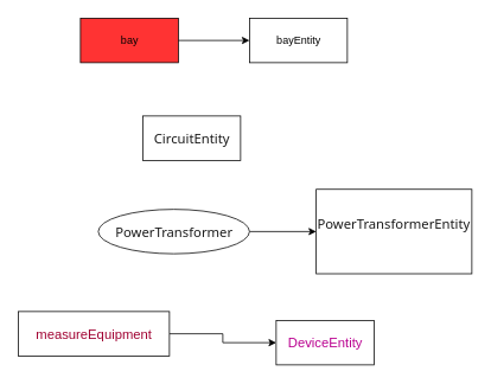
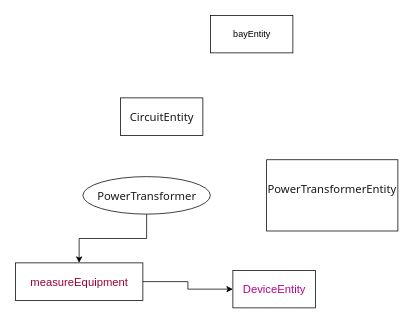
- <mxCell id="3" value="bay" style="html=1;fillColor=#FF3333;" vertex="1" parent="1"><mxGeometry x="90" y="20" width="110" height="50" as="geometry" /></mxCell>
- <mxCell id="2" value="" style="edgeStyle=orthogonalEdgeStyle;rounded=0;orthogonalLoop=1;jettySize=auto;html=1;" edge="1" parent="1" source="3" target="4"><mxGeometry relative="1" as="geometry" /></mxCell>
- <mxCell id="6" value="" style="edgeStyle=orthogonalEdgeStyle;rounded=0;orthogonalLoop=1;jettySize=auto;html=1;" edge="1" parent="1" source="7" target="8"><mxGeometry relative="1" as="geometry" /></mxCell>
+ <mxCell id="6" value="" style="edgeStyle=orthogonalEdgeStyle;rounded=0;orthogonalLoop=1;jettySize=auto;html=1;" edge="1" parent="1" source="7" target="11"><mxGeometry relative="1" as="geometry" /></mxCell>
